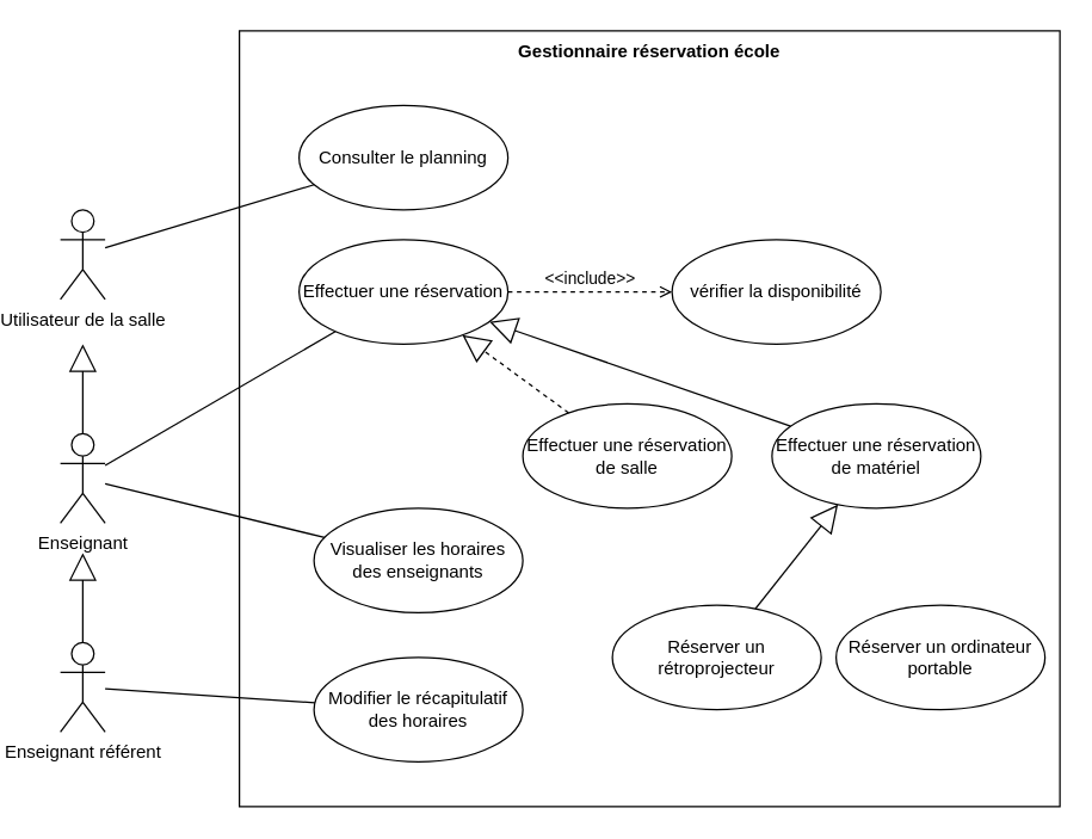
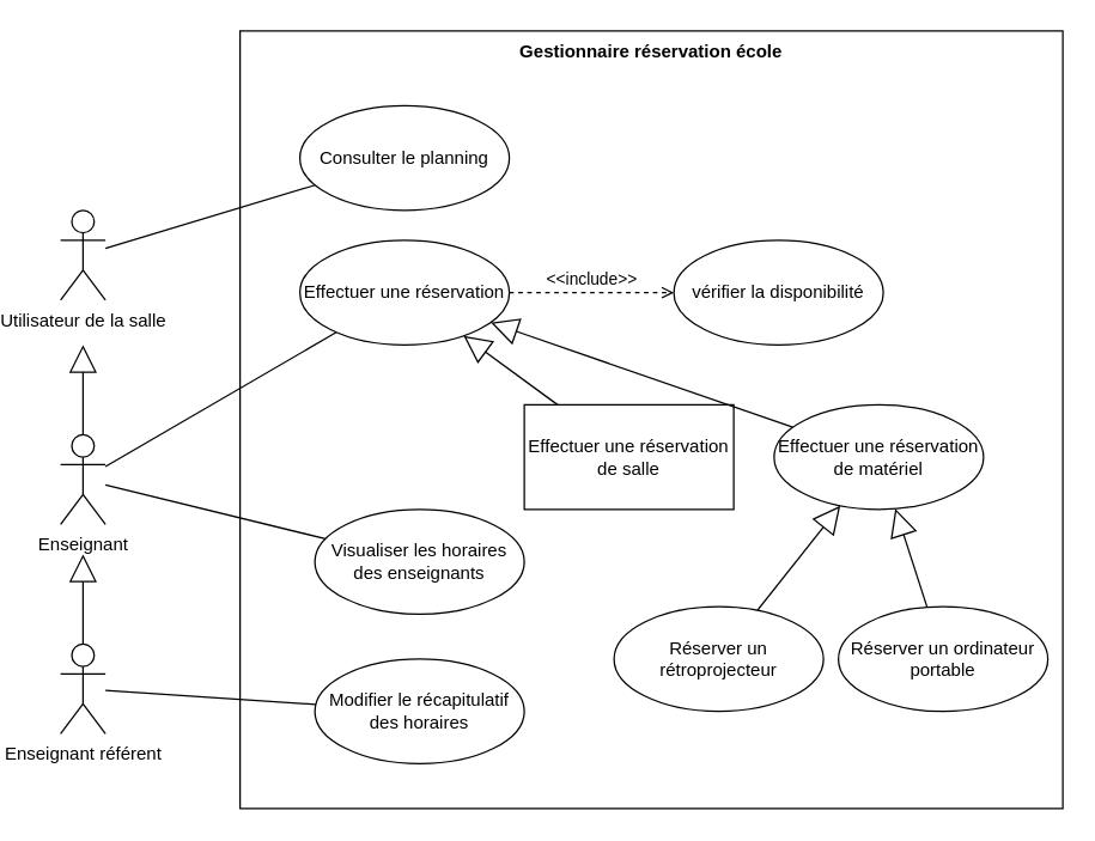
- <mxCell id="20" value="" style="endArrow=block;endSize=16;endFill=0;html=1;rounded=0;dashed=1;" edge="1" parent="1" source="18" target="10"><mxGeometry x="-0.25" width="160" relative="1" as="geometry"><mxPoint x="350" y="300" as="sourcePoint" /><mxPoint x="350" y="240" as="targetPoint" /><mxPoint as="offset" /></mxGeometry></mxCell>
+ <mxCell id="20" value="" style="endArrow=block;endSize=16;endFill=0;html=1;rounded=0;" edge="1" parent="1" source="18" target="10"><mxGeometry x="-0.25" width="160" relative="1" as="geometry"><mxPoint x="350" y="300" as="sourcePoint" /><mxPoint x="350" y="240" as="targetPoint" /><mxPoint as="offset" /></mxGeometry></mxCell>
- <mxCell id="18" value="Effectuer une réservation&lt;div&gt;de salle&lt;/div&gt;" style="ellipse;whiteSpace=wrap;html=1;" vertex="1" parent="1"><mxGeometry x="330" y="270" width="140" height="70" as="geometry" /></mxCell>
+ <mxCell id="18" value="Effectuer une réservation&lt;div&gt;de salle&lt;/div&gt;" style="whiteSpace=wrap;html=1;rounded=0;" vertex="1" parent="1"><mxGeometry x="330" y="270" width="140" height="70" as="geometry" /></mxCell>
+ <mxCell id="25" value="" style="endArrow=block;endSize=16;endFill=0;html=1;rounded=0;" edge="1" parent="1" source="23" target="19"><mxGeometry x="-0.25" width="160" relative="1" as="geometry"><mxPoint x="370" y="286" as="sourcePoint" /><mxPoint x="299" y="234" as="targetPoint" /><mxPoint as="offset" /></mxGeometry></mxCell>
